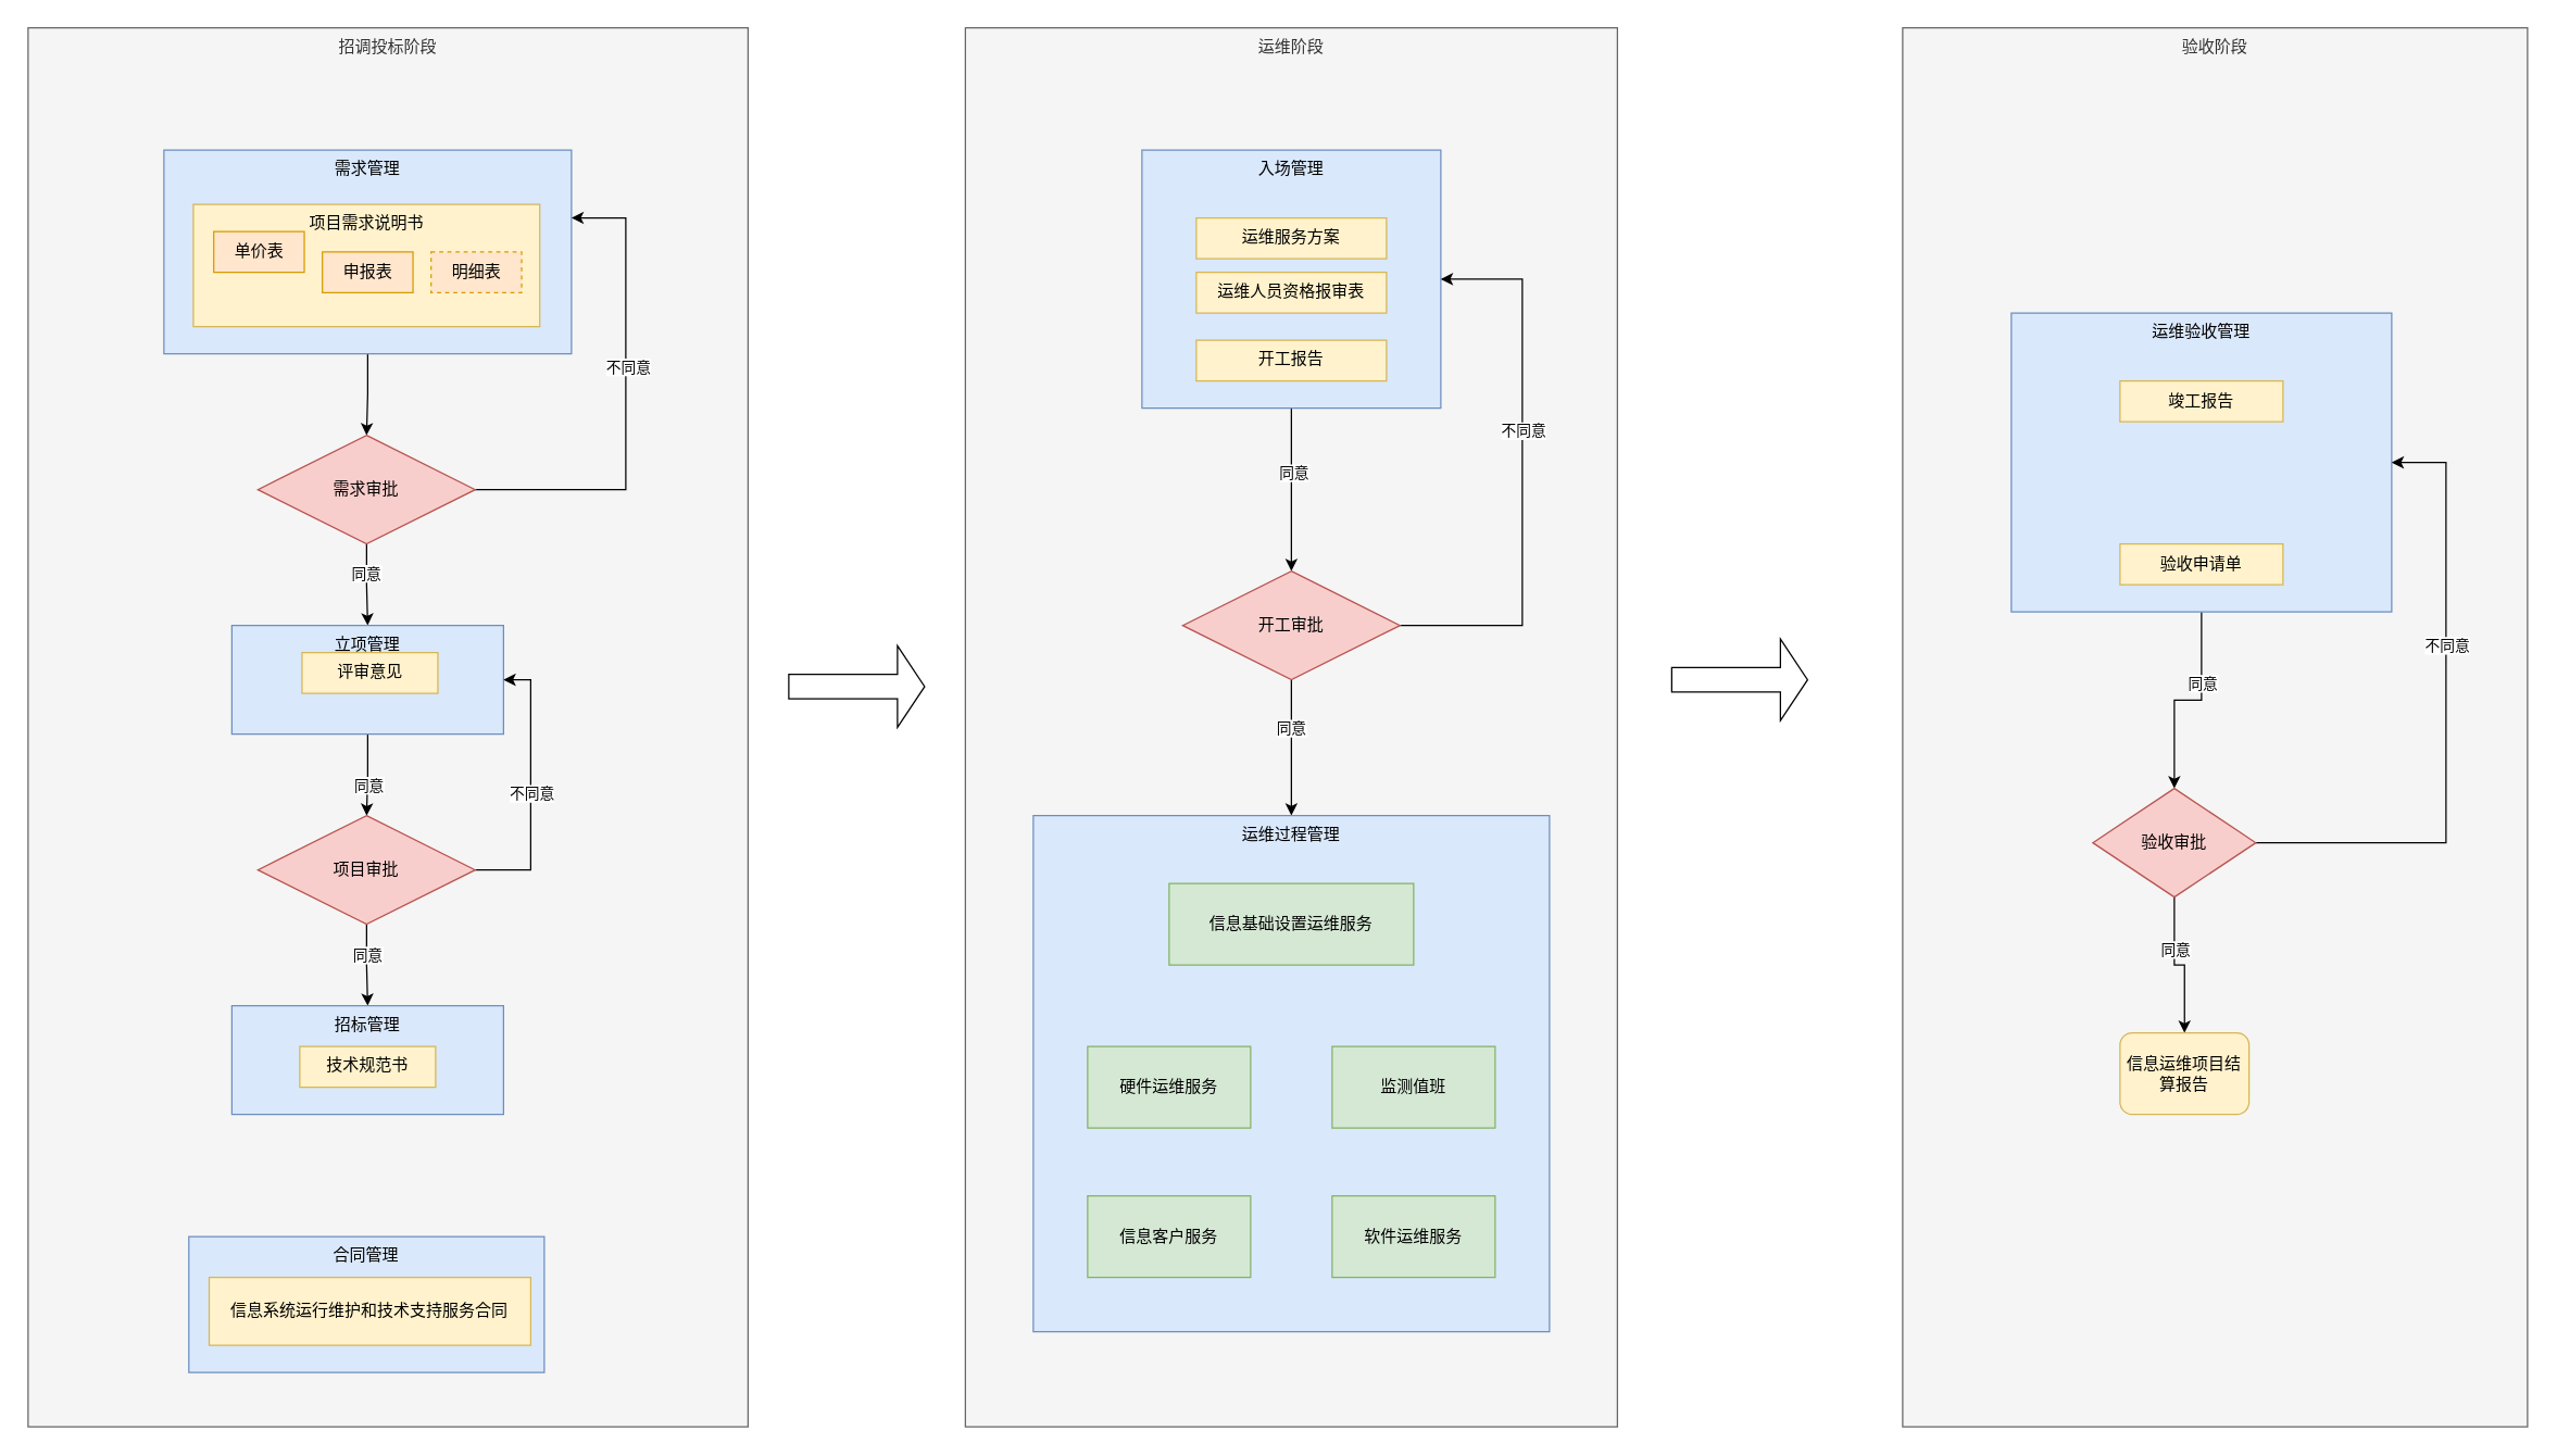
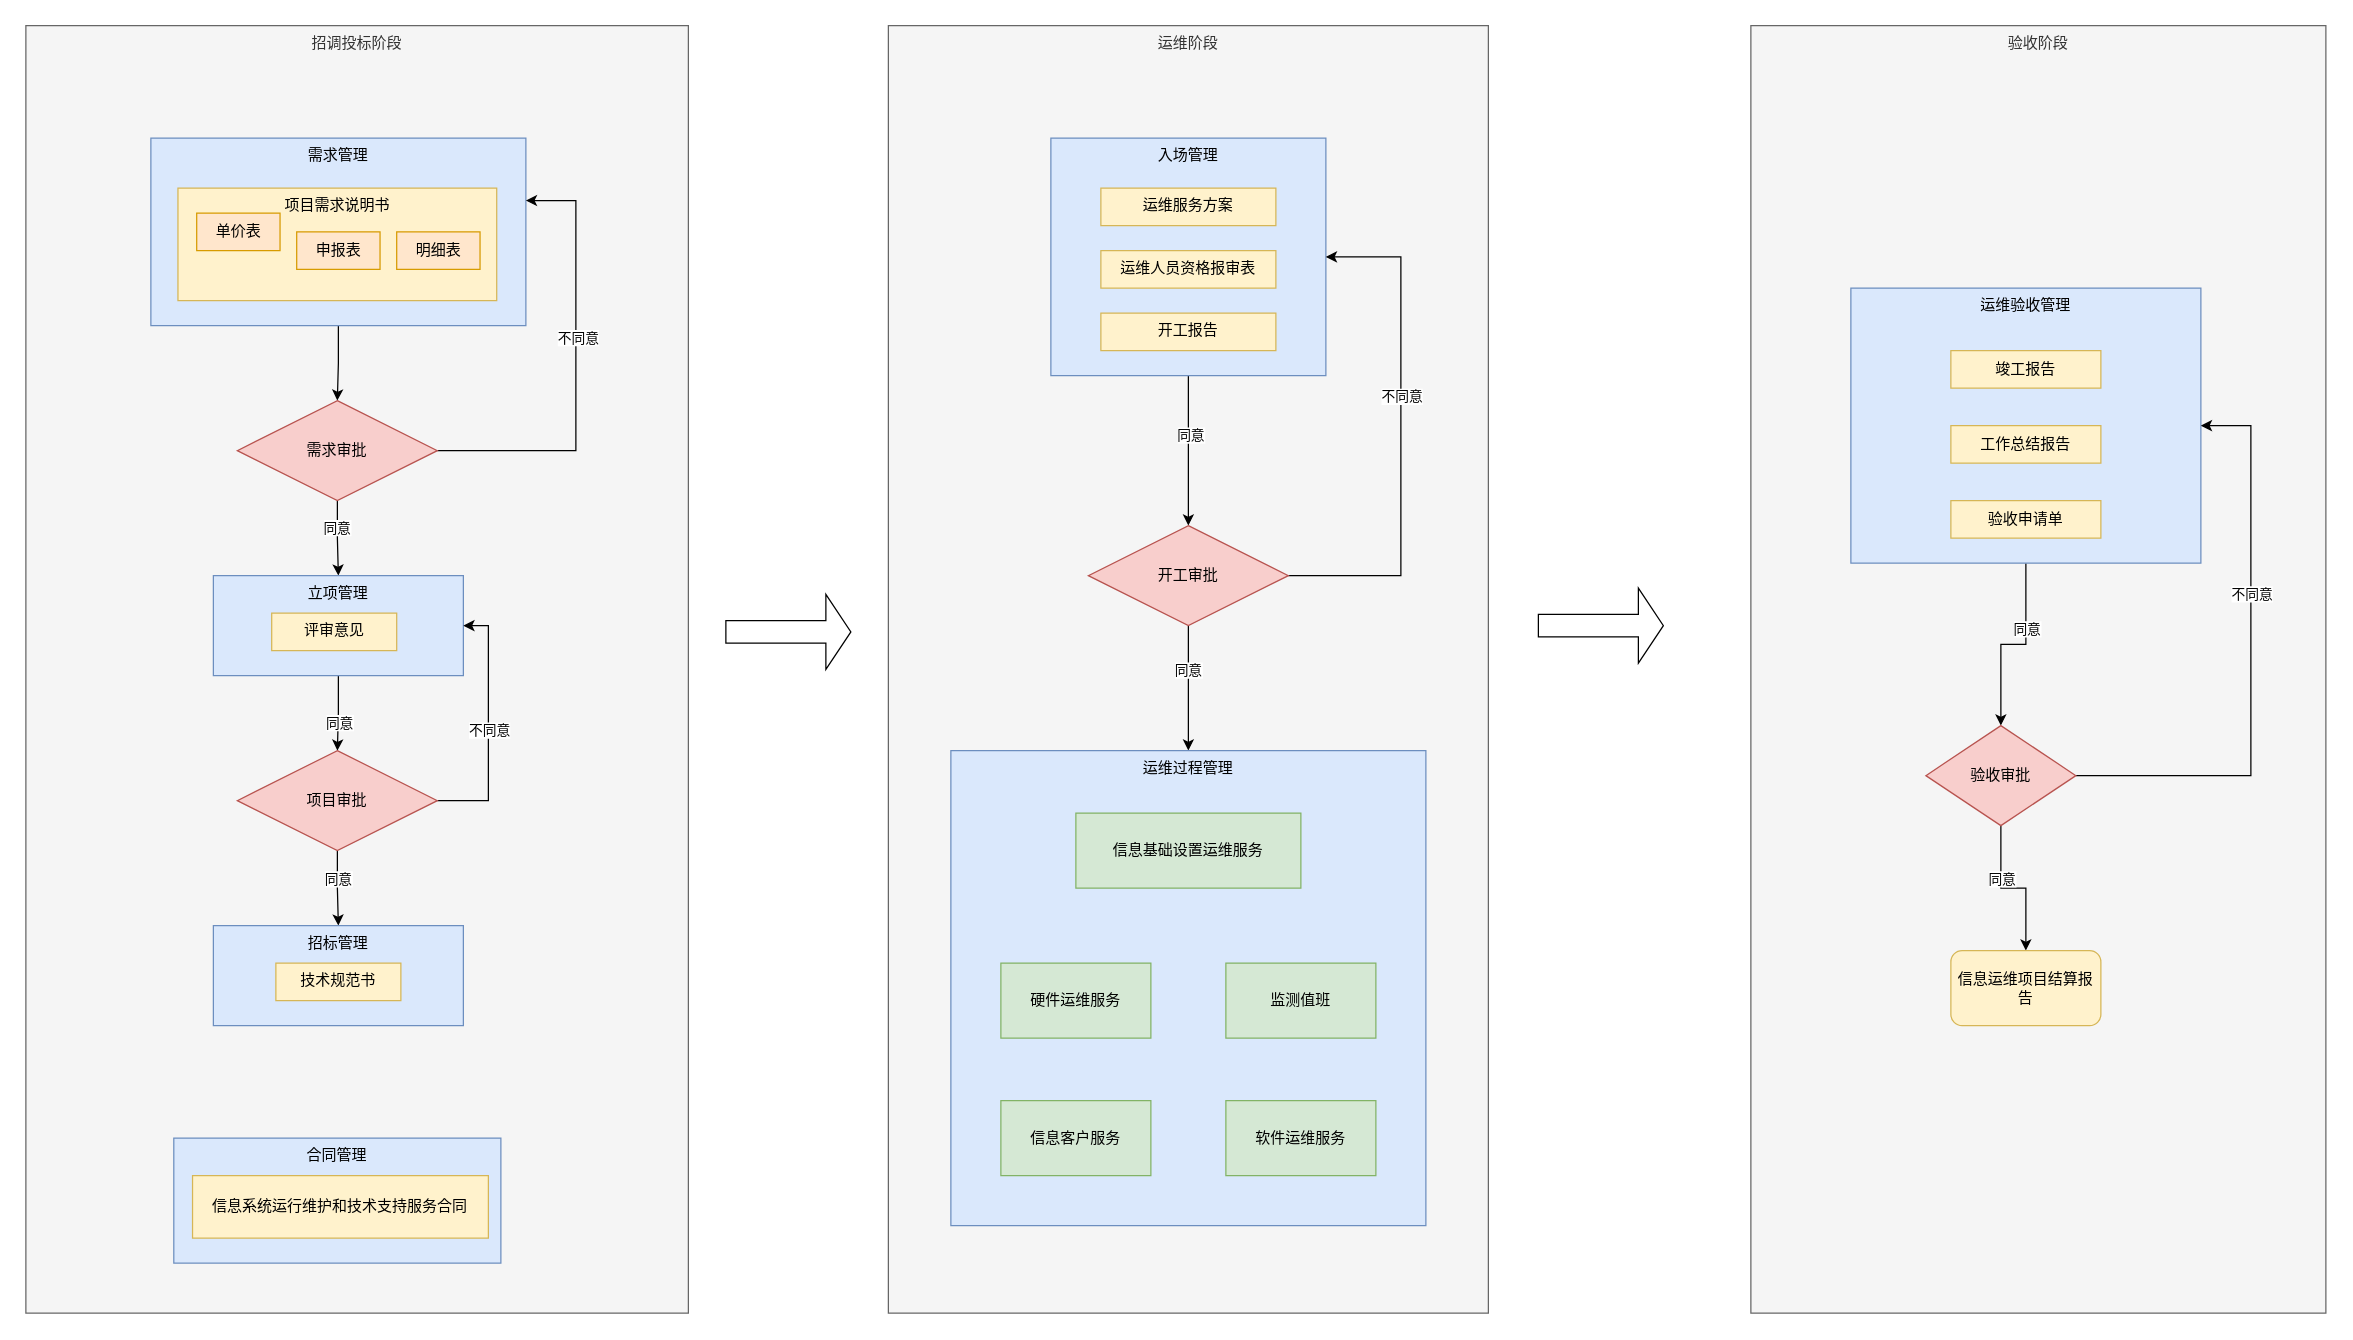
- <mxCell id="35" value="运维服务方案" style="rounded=0;whiteSpace=wrap;html=1;verticalAlign=top;fillColor=#fff2cc;strokeColor=#d6b656;" parent="1" vertex="1"><mxGeometry x="880" y="160" width="140" height="30" as="geometry" /></mxCell>
+ <mxCell id="35" value="运维服务方案" style="rounded=0;whiteSpace=wrap;html=1;verticalAlign=top;fillColor=#fff2cc;strokeColor=#d6b656;" parent="1" vertex="1"><mxGeometry x="880" y="150" width="140" height="30" as="geometry" /></mxCell>
- <mxCell id="9" value="明细表" style="rounded=0;whiteSpace=wrap;html=1;container=0;fillColor=#ffe6cc;strokeColor=#d79b00;dashed=1;" parent="1" vertex="1"><mxGeometry x="316.664" y="185" width="66.667" height="30" as="geometry" /></mxCell>
+ <mxCell id="9" value="明细表" style="rounded=0;whiteSpace=wrap;html=1;container=0;fillColor=#ffe6cc;strokeColor=#d79b00;" parent="1" vertex="1"><mxGeometry x="316.664" y="185" width="66.667" height="30" as="geometry" /></mxCell>
+ <mxCell id="57" value="工作总结报告" style="rounded=0;whiteSpace=wrap;html=1;container=0;fillColor=#fff2cc;strokeColor=#d6b656;" vertex="1" parent="1"><mxGeometry x="1560" y="340" width="120" height="30" as="geometry" /></mxCell>
- <mxCell id="65" value="评审意见" style="rounded=0;whiteSpace=wrap;html=1;verticalAlign=top;fillColor=#fff2cc;strokeColor=#d6b656;" vertex="1" parent="1"><mxGeometry x="221.66" y="480" width="100" height="30" as="geometry" /></mxCell>
+ <mxCell id="65" value="评审意见" style="rounded=0;whiteSpace=wrap;html=1;verticalAlign=top;fillColor=#fff2cc;strokeColor=#d6b656;" vertex="1" parent="1"><mxGeometry x="216.66" y="490" width="100" height="30" as="geometry" /></mxCell>
- <mxCell id="64" value="信息运维项目结算报告" style="rounded=1;whiteSpace=wrap;html=1;fillColor=#fff2cc;strokeColor=#d6b656;" vertex="1" parent="1"><mxGeometry x="1560" y="760" width="95" height="60" as="geometry" /></mxCell>
+ <mxCell id="64" value="信息运维项目结算报告" style="rounded=1;whiteSpace=wrap;html=1;fillColor=#fff2cc;strokeColor=#d6b656;" vertex="1" parent="1"><mxGeometry x="1560" y="760" width="120" height="60" as="geometry" /></mxCell>
